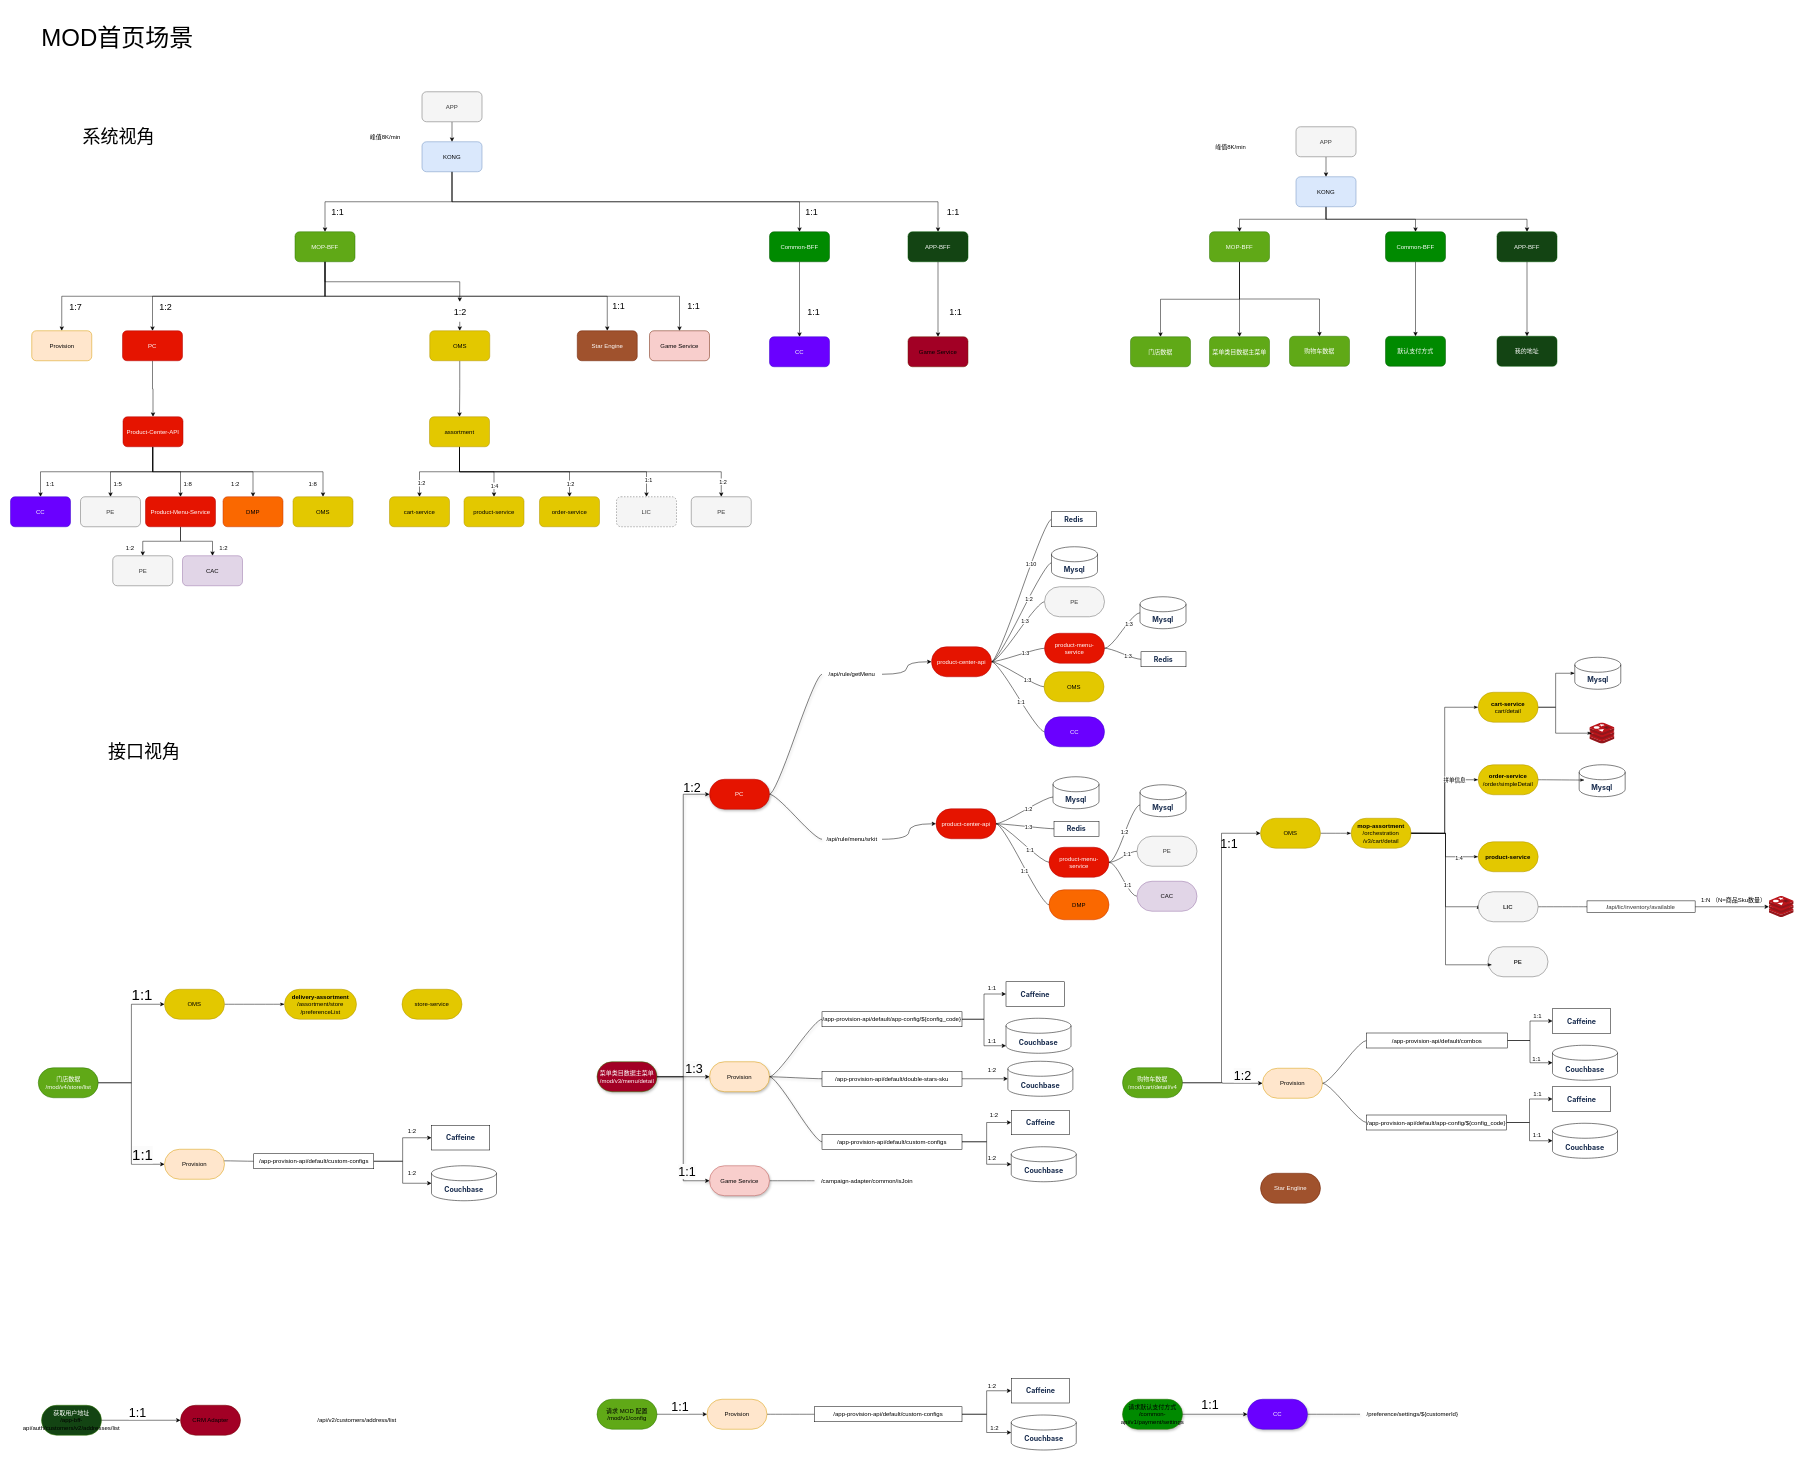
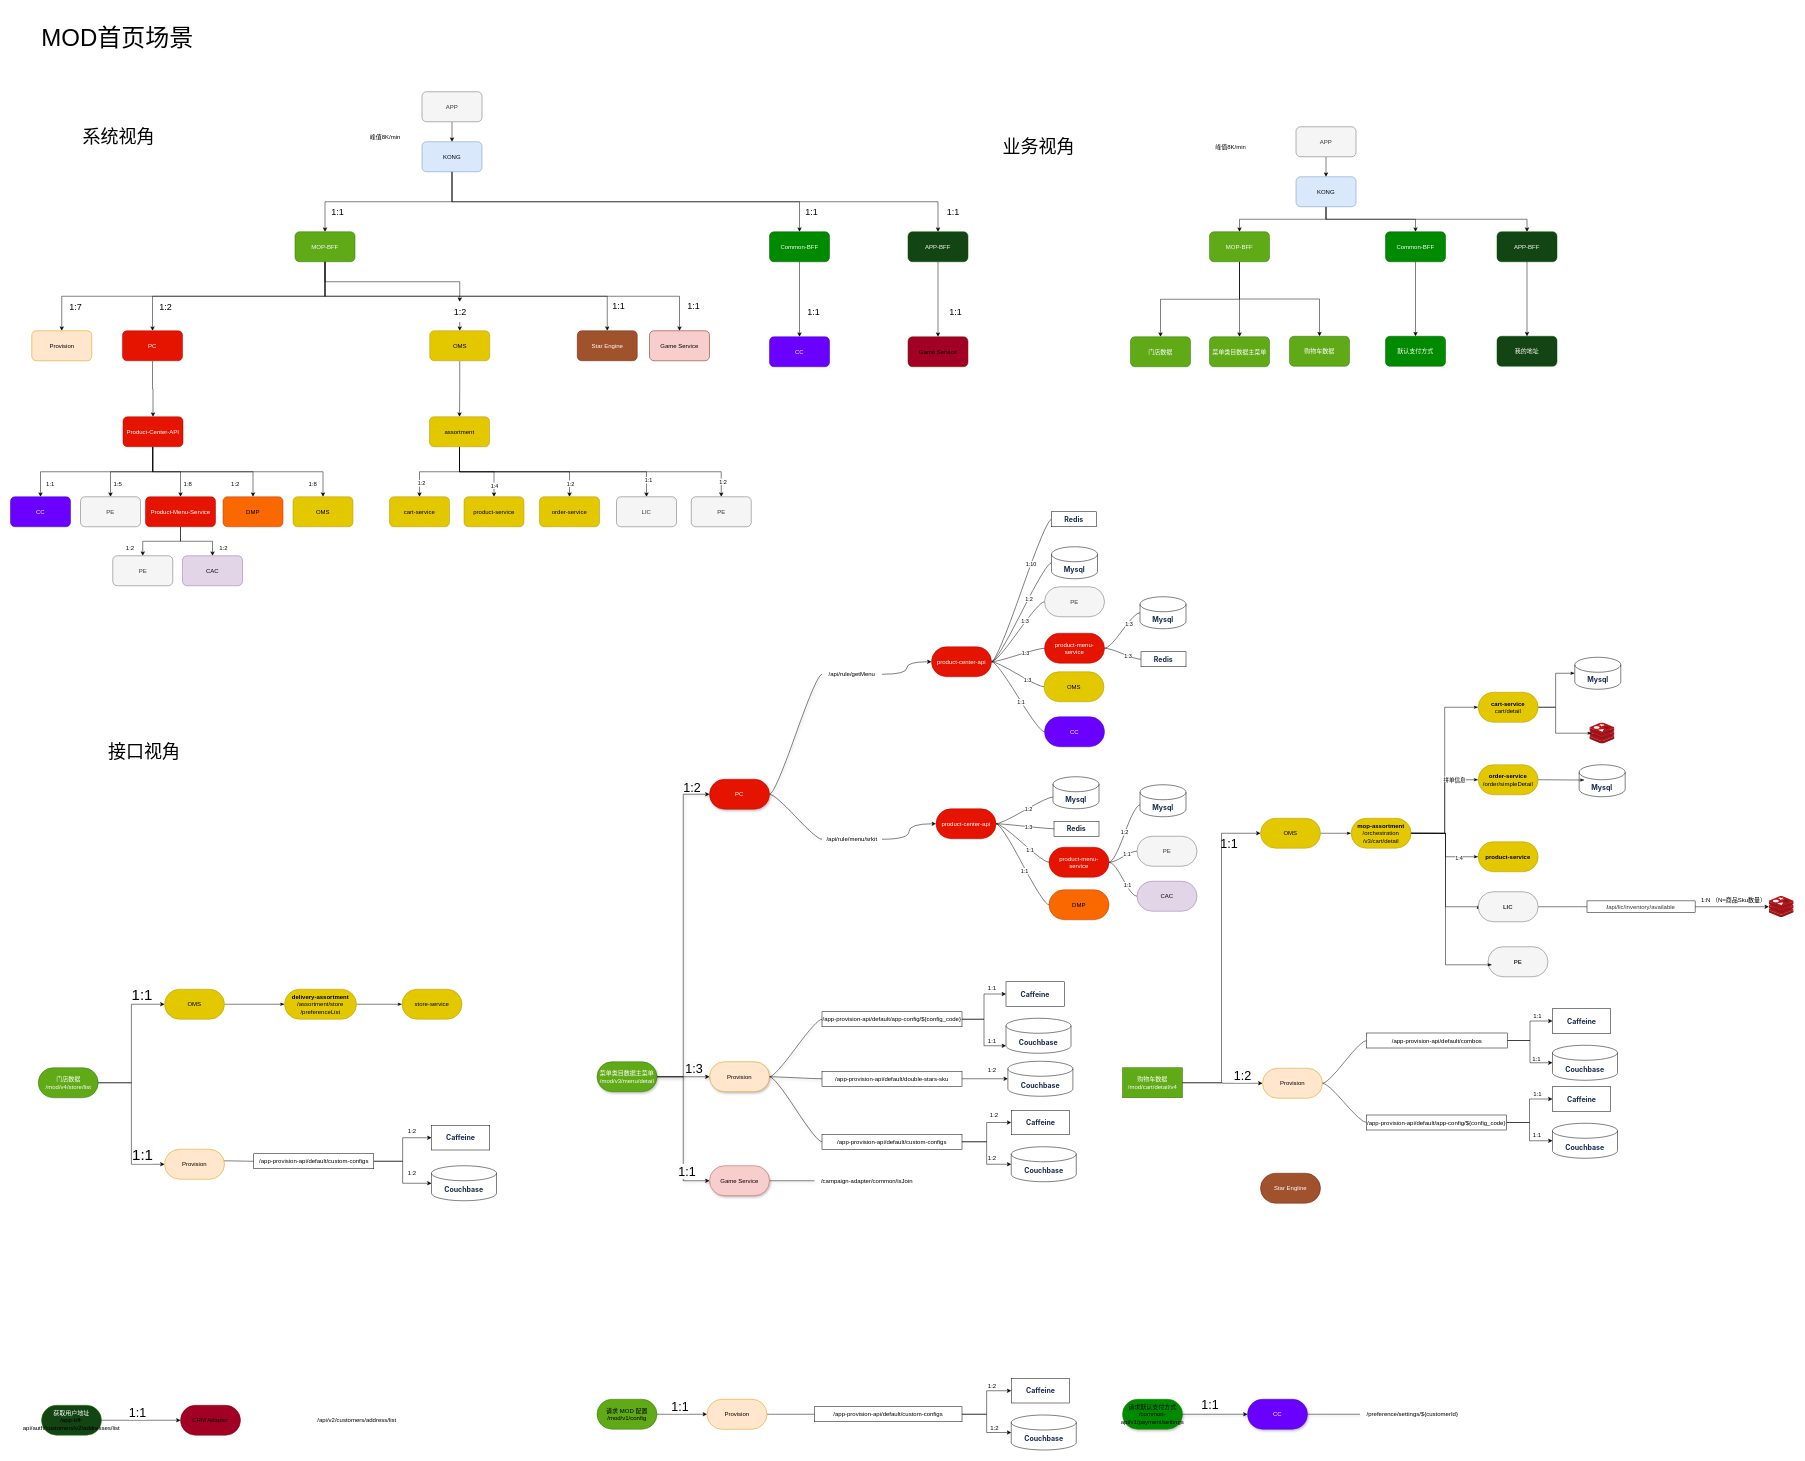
+ <mxCell id="3" value="&lt;font style=&quot;font-size: 36px;&quot;&gt;业务视角&lt;/font&gt;" style="text;html=1;align=center;verticalAlign=middle;resizable=0;points=[];autosize=1;strokeColor=none;fillColor=none;" parent="1" vertex="1"><mxGeometry x="1991" y="263" width="170" height="60" as="geometry" /></mxCell>
- <mxCell id="274" value="LIC" style="rounded=1;whiteSpace=wrap;html=1;fillColor=#f5f5f5;strokeColor=#666666;fontColor=#333333;dashed=1;" parent="1" vertex="1"><mxGeometry x="1232" y="993" width="120" height="60" as="geometry" /></mxCell>
+ <mxCell id="274" value="LIC" style="rounded=1;whiteSpace=wrap;html=1;fillColor=#f5f5f5;strokeColor=#666666;fontColor=#333333;" parent="1" vertex="1"><mxGeometry x="1232" y="993" width="120" height="60" as="geometry" /></mxCell>
+ <mxCell id="236" style="edgeStyle=orthogonalEdgeStyle;rounded=0;orthogonalLoop=1;jettySize=auto;html=1;startArrow=none;endArrow=classicThin;segment=10;sourcePerimeterSpacing=0;targetPerimeterSpacing=0;entryX=0;entryY=0.5;entryDx=0;entryDy=0;endFill=1;" parent="1" source="237" target="238" edge="1"><mxGeometry relative="1" as="geometry" /></mxCell>
- <mxCell id="59" value="菜单类目数据主菜单&lt;div&gt;/mod/v3/menu/detail&lt;br&gt;&lt;/div&gt;" style="whiteSpace=wrap;html=1;rounded=1;arcSize=50;align=center;verticalAlign=middle;strokeWidth=1;autosize=0;spacing=4;treeFolding=1;treeMoving=1;newEdgeStyle={&quot;edgeStyle&quot;:&quot;entityRelationEdgeStyle&quot;,&quot;startArrow&quot;:&quot;none&quot;,&quot;endArrow&quot;:&quot;none&quot;,&quot;segment&quot;:10,&quot;curved&quot;:1,&quot;sourcePerimeterSpacing&quot;:0,&quot;targetPerimeterSpacing&quot;:0};strokeColor=#2D7600;fontFamily=Helvetica;fontSize=12;fontColor=#ffffff;fillColor=#a20025;shadow=1;" parent="1" vertex="1"><mxGeometry x="1193" y="2123" width="120" height="60" as="geometry" /></mxCell>
+ <mxCell id="59" value="菜单类目数据主菜单&lt;div&gt;/mod/v3/menu/detail&lt;br&gt;&lt;/div&gt;" style="whiteSpace=wrap;html=1;rounded=1;arcSize=50;align=center;verticalAlign=middle;strokeWidth=1;autosize=0;spacing=4;treeFolding=1;treeMoving=1;newEdgeStyle={&quot;edgeStyle&quot;:&quot;entityRelationEdgeStyle&quot;,&quot;startArrow&quot;:&quot;none&quot;,&quot;endArrow&quot;:&quot;none&quot;,&quot;segment&quot;:10,&quot;curved&quot;:1,&quot;sourcePerimeterSpacing&quot;:0,&quot;targetPerimeterSpacing&quot;:0};strokeColor=#2D7600;fontFamily=Helvetica;fontSize=12;fontColor=#ffffff;fillColor=#60a917;shadow=1;" parent="1" vertex="1"><mxGeometry x="1193" y="2123" width="120" height="60" as="geometry" /></mxCell>
- <mxCell id="78" value="&lt;div&gt;购物车数据&lt;/div&gt;&lt;div&gt;/mod/cart/detail/v4&lt;br&gt;&lt;/div&gt;" style="whiteSpace=wrap;html=1;rounded=1;arcSize=50;align=center;verticalAlign=middle;strokeWidth=1;autosize=0;spacing=4;treeFolding=1;treeMoving=1;newEdgeStyle={&quot;edgeStyle&quot;:&quot;entityRelationEdgeStyle&quot;,&quot;startArrow&quot;:&quot;none&quot;,&quot;endArrow&quot;:&quot;none&quot;,&quot;segment&quot;:10,&quot;curved&quot;:1,&quot;sourcePerimeterSpacing&quot;:0,&quot;targetPerimeterSpacing&quot;:0};strokeColor=#2D7600;fontFamily=Helvetica;fontSize=12;fontColor=#ffffff;fillColor=#60a917;" parent="1" vertex="1"><mxGeometry x="2244" y="2135" width="120" height="60" as="geometry" /></mxCell>
+ <mxCell id="78" value="&lt;div&gt;购物车数据&lt;/div&gt;&lt;div&gt;/mod/cart/detail/v4&lt;br&gt;&lt;/div&gt;" style="whiteSpace=wrap;html=1;arcSize=50;align=center;verticalAlign=middle;strokeWidth=1;autosize=0;spacing=4;treeFolding=1;treeMoving=1;newEdgeStyle={&quot;edgeStyle&quot;:&quot;entityRelationEdgeStyle&quot;,&quot;startArrow&quot;:&quot;none&quot;,&quot;endArrow&quot;:&quot;none&quot;,&quot;segment&quot;:10,&quot;curved&quot;:1,&quot;sourcePerimeterSpacing&quot;:0,&quot;targetPerimeterSpacing&quot;:0};strokeColor=#2D7600;fontFamily=Helvetica;fontSize=12;fontColor=#ffffff;fillColor=#60a917;rounded=0;" parent="1" vertex="1"><mxGeometry x="2244" y="2135" width="120" height="60" as="geometry" /></mxCell>
